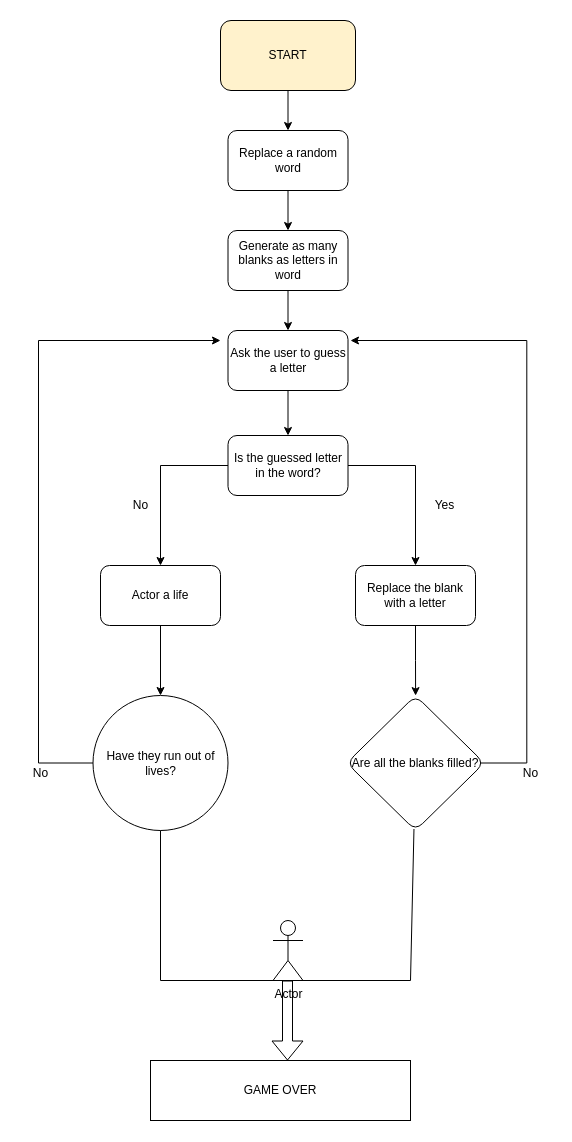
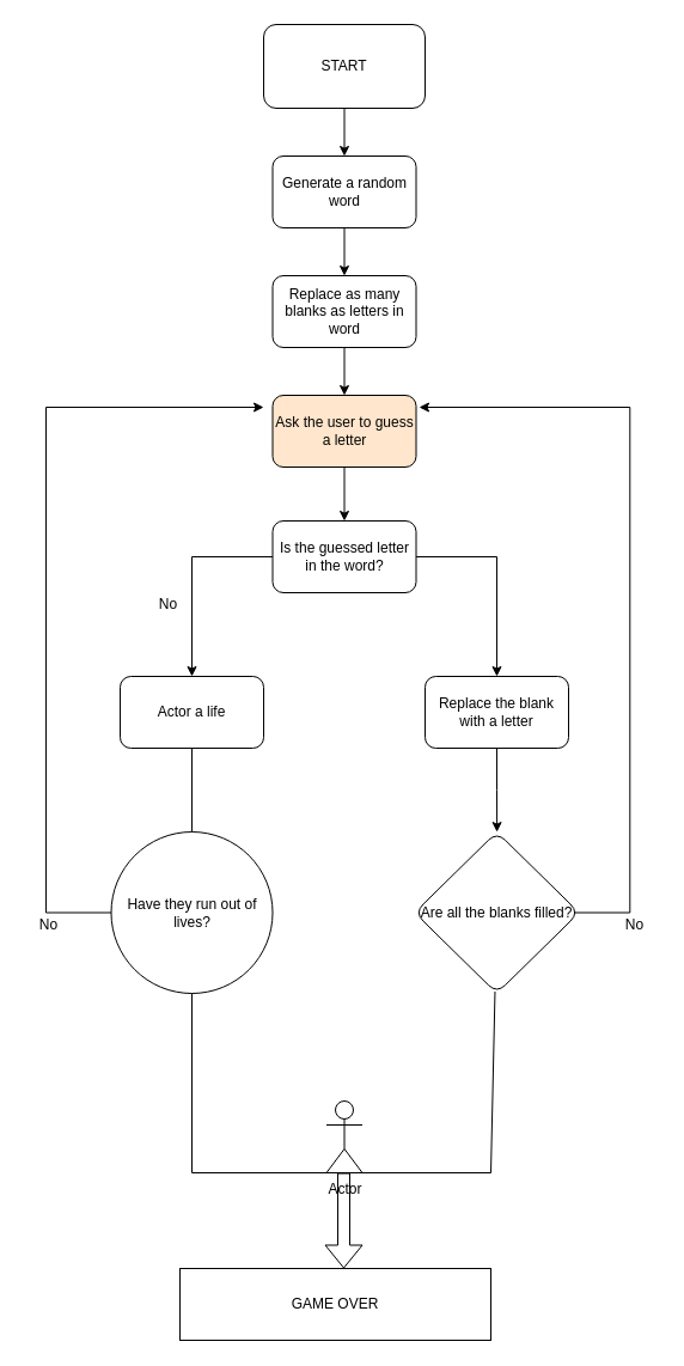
- <mxCell id="3" value="START" style="rounded=1;whiteSpace=wrap;html=1;fontSize=12;glass=0;strokeWidth=1;shadow=0;fillColor=#fff2cc;" parent="1" vertex="1"><mxGeometry x="220" y="20" width="135" height="70" as="geometry" /></mxCell>
+ <mxCell id="3" value="START" style="rounded=1;whiteSpace=wrap;html=1;fontSize=12;glass=0;strokeWidth=1;shadow=0;" parent="1" vertex="1"><mxGeometry x="220" y="20" width="135" height="70" as="geometry" /></mxCell>
- <mxCell id="5" value="Replace a random word" style="whiteSpace=wrap;html=1;rounded=1;glass=0;strokeWidth=1;shadow=0;" vertex="1" parent="1"><mxGeometry x="227.5" y="130" width="120" height="60" as="geometry" /></mxCell>
+ <mxCell id="5" value="Generate a random word" style="whiteSpace=wrap;html=1;rounded=1;glass=0;strokeWidth=1;shadow=0;" vertex="1" parent="1"><mxGeometry x="227.5" y="130" width="120" height="60" as="geometry" /></mxCell>
- <mxCell id="7" value="Generate as many blanks as letters in word" style="whiteSpace=wrap;html=1;rounded=1;glass=0;strokeWidth=1;shadow=0;" vertex="1" parent="1"><mxGeometry x="227.5" y="230" width="120" height="60" as="geometry" /></mxCell>
+ <mxCell id="7" value="Replace as many blanks as letters in word" style="whiteSpace=wrap;html=1;rounded=1;glass=0;strokeWidth=1;shadow=0;" vertex="1" parent="1"><mxGeometry x="227.5" y="230" width="120" height="60" as="geometry" /></mxCell>
- <mxCell id="9" value="Ask the user to guess a letter" style="whiteSpace=wrap;html=1;rounded=1;glass=0;strokeWidth=1;shadow=0;" vertex="1" parent="1"><mxGeometry x="227.5" y="330" width="120" height="60" as="geometry" /></mxCell>
+ <mxCell id="9" value="Ask the user to guess a letter" style="whiteSpace=wrap;html=1;rounded=1;glass=0;strokeWidth=1;shadow=0;fillColor=#ffe6cc;" vertex="1" parent="1"><mxGeometry x="227.5" y="330" width="120" height="60" as="geometry" /></mxCell>
- <mxCell id="17" value="Yes" style="text;html=1;align=center;verticalAlign=middle;resizable=0;points=[];autosize=1;strokeColor=none;fillColor=none;" vertex="1" parent="1"><mxGeometry x="424" y="490" width="40" height="30" as="geometry" /></mxCell>
- <mxCell id="15" value="" style="edgeStyle=orthogonalEdgeStyle;rounded=0;orthogonalLoop=1;jettySize=auto;html=1;fontFamily=Helvetica;fontSize=12;fontColor=default;" edge="1" parent="1" source="16" target="22"><mxGeometry relative="1" as="geometry" /></mxCell>
+ <mxCell id="15" value="" style="edgeStyle=orthogonalEdgeStyle;rounded=0;orthogonalLoop=1;jettySize=auto;html=1;fontFamily=Helvetica;fontSize=12;fontColor=default;endArrow=none;" edge="1" parent="1" source="16" target="22"><mxGeometry relative="1" as="geometry" /></mxCell>
